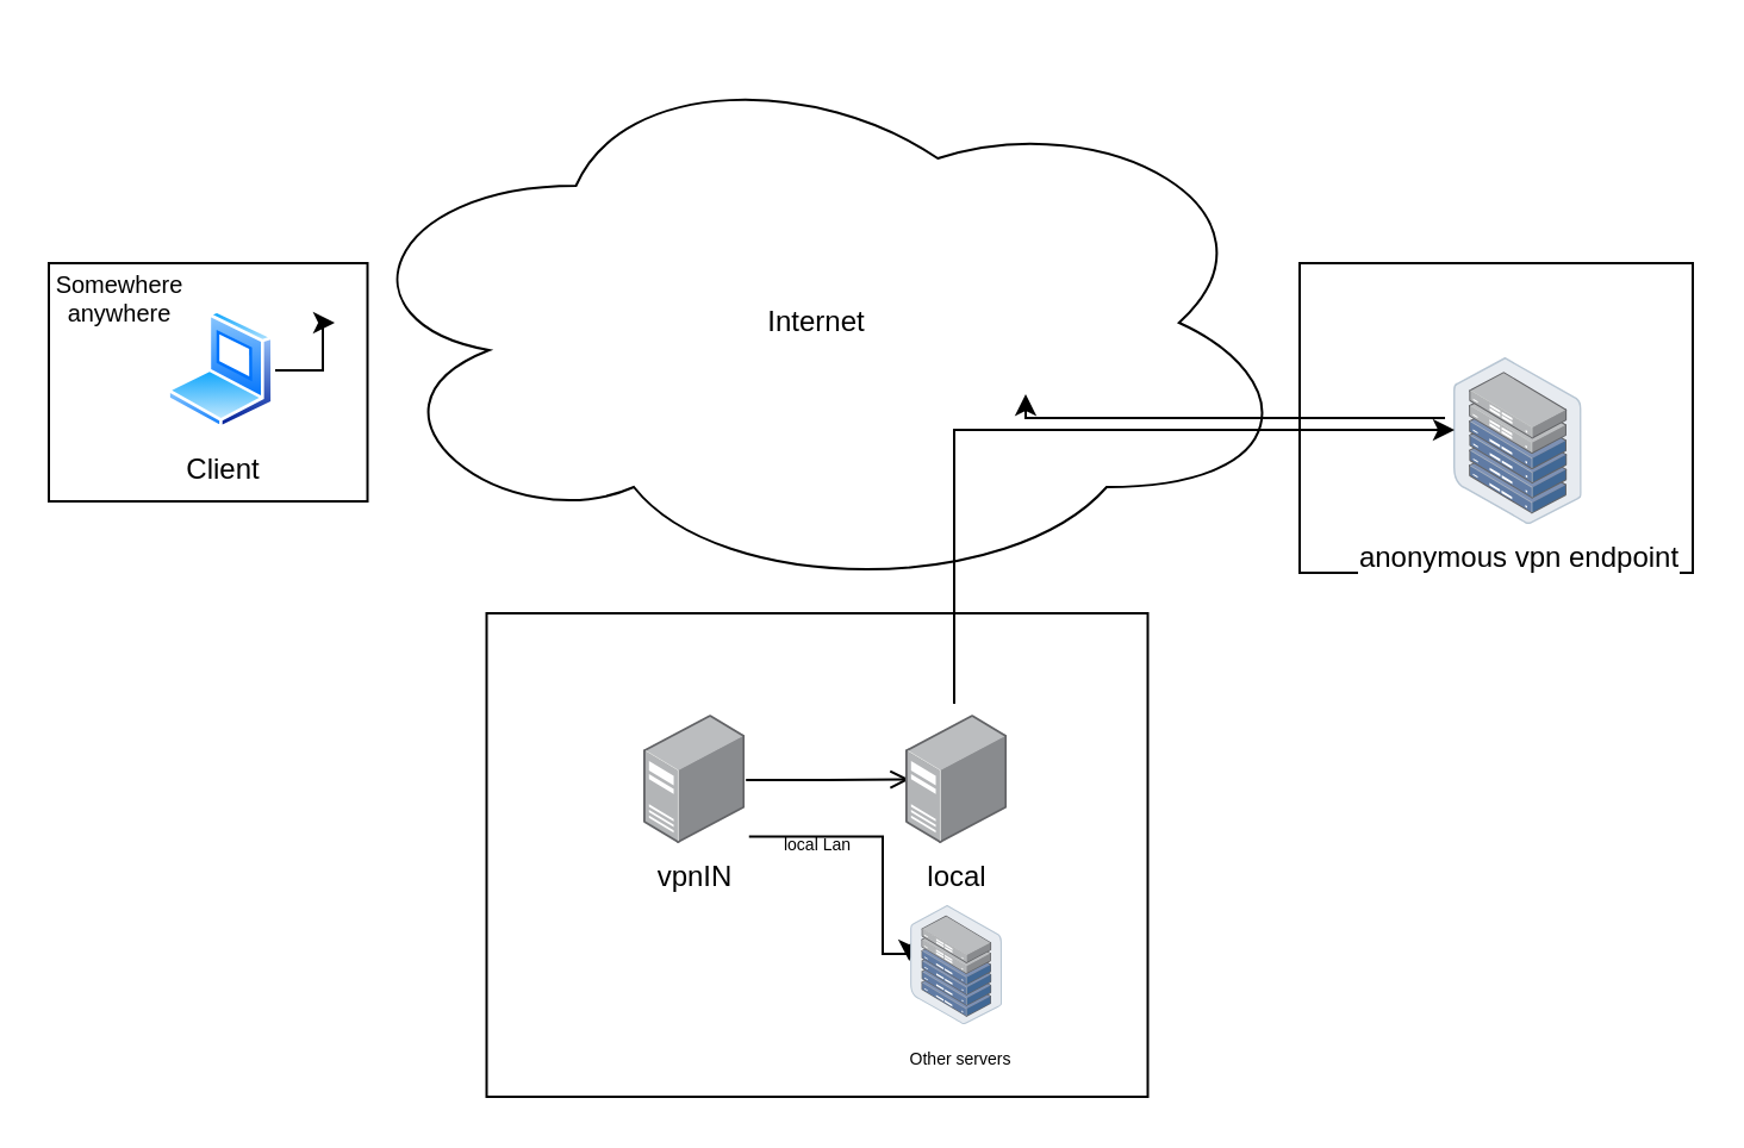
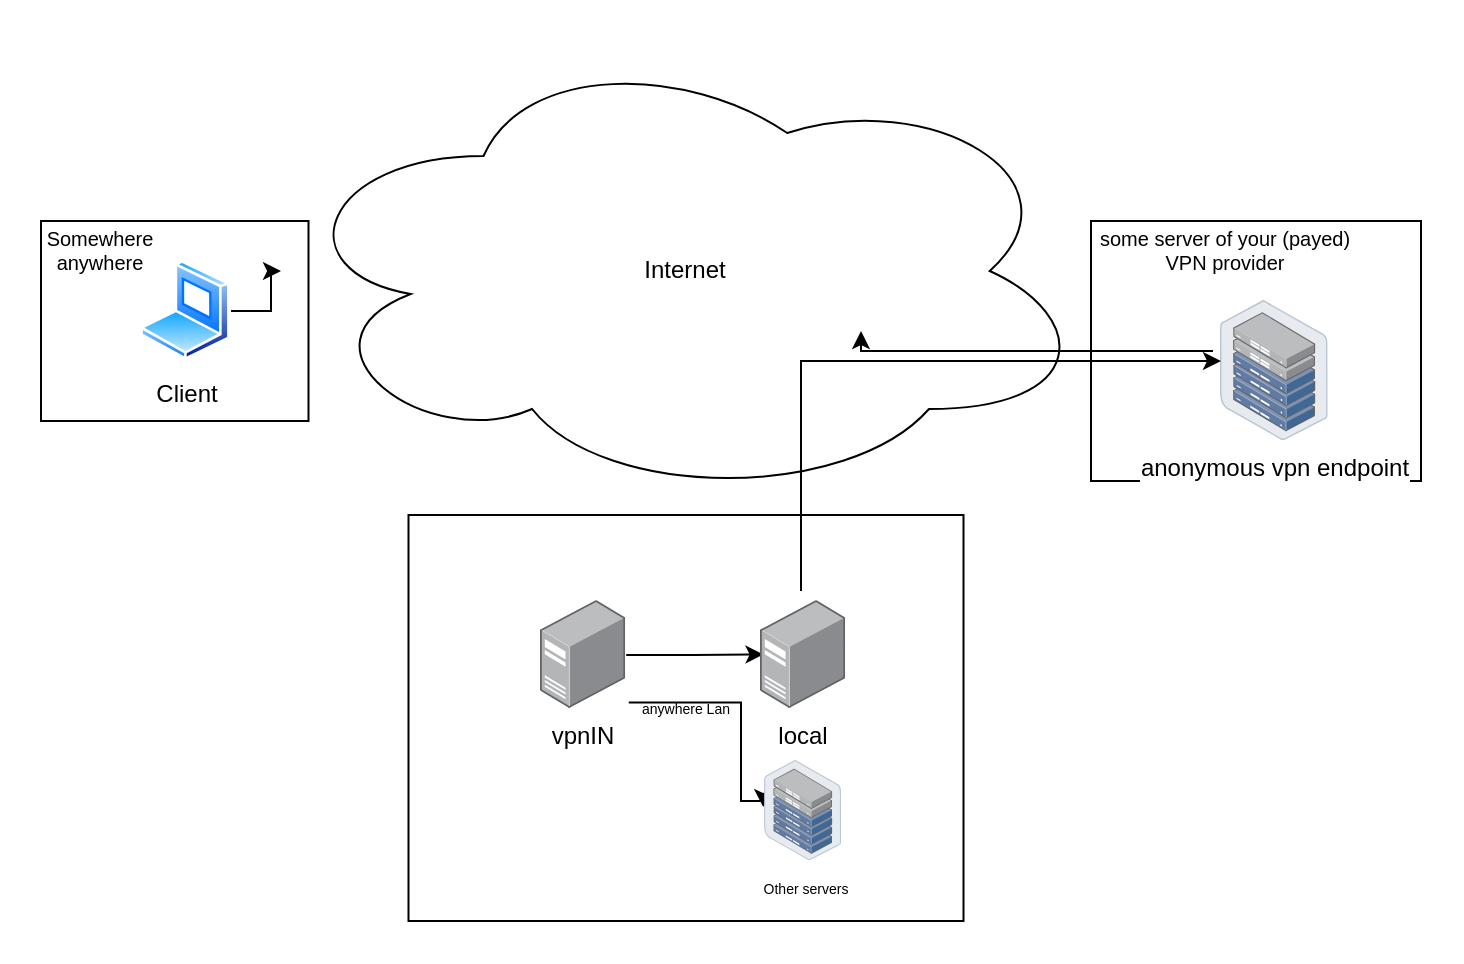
+ <mxCell id="19" value="some server of your (payed) VPN provider" style="text;html=1;strokeColor=none;fillColor=none;align=center;verticalAlign=middle;whiteSpace=wrap;rounded=0;fontSize=10;" vertex="1" parent="1"><mxGeometry x="545" y="110" width="135" height="30" as="geometry" /></mxCell>
- <mxCell id="11" style="edgeStyle=orthogonalEdgeStyle;rounded=0;orthogonalLoop=1;jettySize=auto;html=1;entryX=0.03;entryY=0.495;entryDx=0;entryDy=0;entryPerimeter=0;endArrow=open;" edge="1" parent="1" source="13" target="14"><mxGeometry relative="1" as="geometry" /></mxCell>
+ <mxCell id="11" style="edgeStyle=orthogonalEdgeStyle;rounded=0;orthogonalLoop=1;jettySize=auto;html=1;entryX=0.03;entryY=0.495;entryDx=0;entryDy=0;entryPerimeter=0;" edge="1" parent="1" source="13" target="14"><mxGeometry relative="1" as="geometry" /></mxCell>
- <mxCell id="16" value="&lt;div&gt;local Lan&lt;/div&gt;" style="text;html=1;strokeColor=none;fillColor=none;align=center;verticalAlign=middle;whiteSpace=wrap;rounded=0;fontSize=7;" vertex="1" parent="1"><mxGeometry x="312.5" y="340" width="60" height="30" as="geometry" /></mxCell>
+ <mxCell id="16" value="&lt;div&gt;anywhere Lan&lt;/div&gt;" style="text;html=1;strokeColor=none;fillColor=none;align=center;verticalAlign=middle;whiteSpace=wrap;rounded=0;fontSize=7;" vertex="1" parent="1"><mxGeometry x="312.5" y="340" width="60" height="30" as="geometry" /></mxCell>
